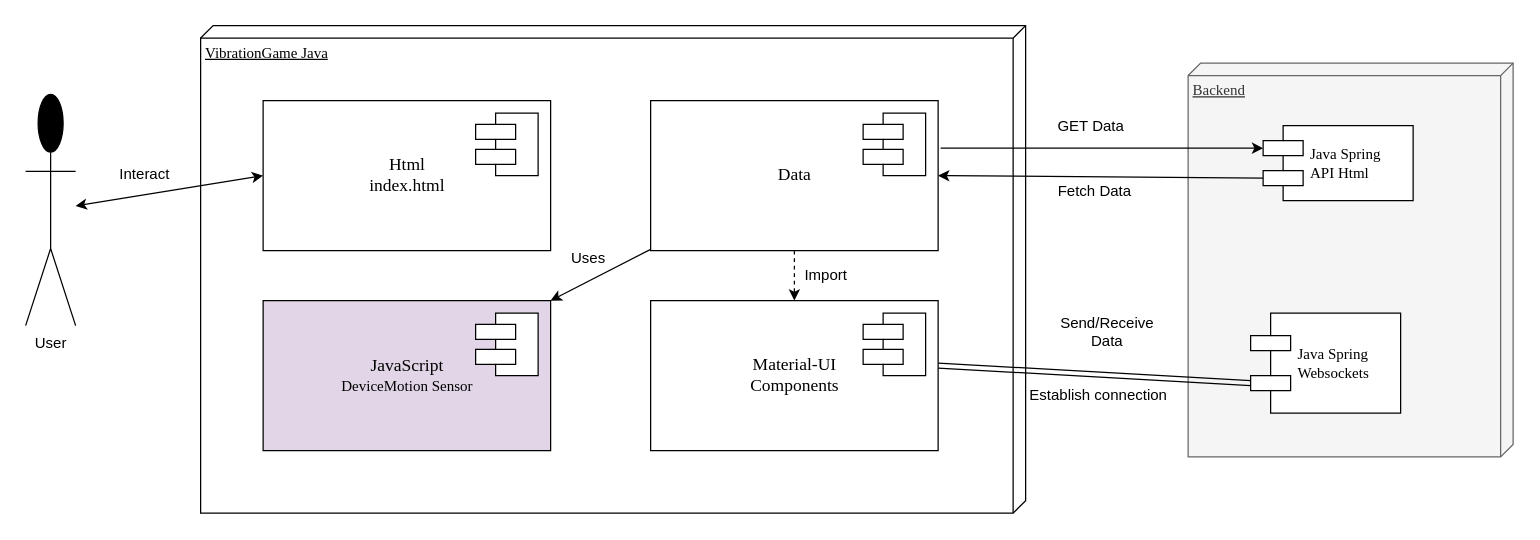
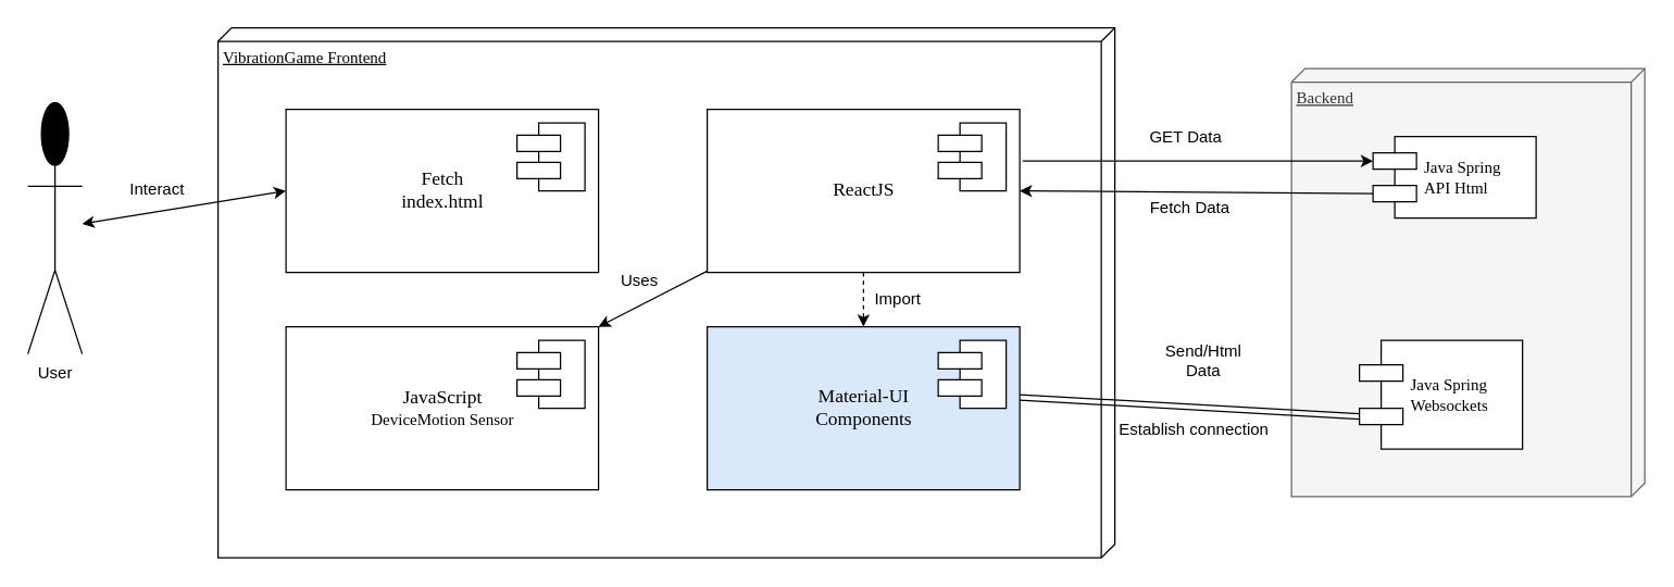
- <mxCell id="2" value="VibrationGame Java" style="verticalAlign=top;align=left;spacingTop=8;spacingLeft=2;spacingRight=12;shape=cube;size=10;direction=south;fontStyle=4;html=1;rounded=0;shadow=0;comic=0;labelBackgroundColor=none;strokeWidth=1;fontFamily=Verdana;fontSize=12" parent="1" vertex="1"><mxGeometry x="160" y="20" width="660" height="390" as="geometry" /></mxCell>
+ <mxCell id="2" value="VibrationGame Frontend" style="verticalAlign=top;align=left;spacingTop=8;spacingLeft=2;spacingRight=12;shape=cube;size=10;direction=south;fontStyle=4;html=1;rounded=0;shadow=0;comic=0;labelBackgroundColor=none;strokeWidth=1;fontFamily=Verdana;fontSize=12" parent="1" vertex="1"><mxGeometry x="160" y="20" width="660" height="390" as="geometry" /></mxCell>
- <mxCell id="4" value="&lt;font style=&quot;font-size: 14px&quot;&gt;Html&lt;br&gt;index.html&lt;/font&gt;" style="html=1;rounded=0;shadow=0;comic=0;labelBackgroundColor=none;strokeWidth=1;fontFamily=Verdana;fontSize=12;align=center;" parent="1" vertex="1"><mxGeometry x="210" y="80" width="230" height="120" as="geometry" /></mxCell>
+ <mxCell id="4" value="&lt;font style=&quot;font-size: 14px&quot;&gt;Fetch&lt;br&gt;index.html&lt;/font&gt;" style="html=1;rounded=0;shadow=0;comic=0;labelBackgroundColor=none;strokeWidth=1;fontFamily=Verdana;fontSize=12;align=center;" parent="1" vertex="1"><mxGeometry x="210" y="80" width="230" height="120" as="geometry" /></mxCell>
- <mxCell id="15" value="&lt;span style=&quot;font-size: 14px&quot;&gt;Data&lt;/span&gt;" style="html=1;rounded=0;shadow=0;comic=0;labelBackgroundColor=none;strokeWidth=1;fontFamily=Verdana;fontSize=12;align=center;" parent="1" vertex="1"><mxGeometry x="520" y="80" width="230" height="120" as="geometry" /></mxCell>
+ <mxCell id="15" value="&lt;span style=&quot;font-size: 14px&quot;&gt;ReactJS&lt;/span&gt;" style="html=1;rounded=0;shadow=0;comic=0;labelBackgroundColor=none;strokeWidth=1;fontFamily=Verdana;fontSize=12;align=center;" parent="1" vertex="1"><mxGeometry x="520" y="80" width="230" height="120" as="geometry" /></mxCell>
- <mxCell id="26" value="Send/Receive&lt;br&gt;Data" style="text;html=1;align=center;verticalAlign=middle;resizable=0;points=[];autosize=1;strokeColor=none;fontSize=12;" parent="1" vertex="1"><mxGeometry x="840" y="250" width="90" height="30" as="geometry" /></mxCell>
+ <mxCell id="26" value="Send/Html&lt;br&gt;Data" style="text;html=1;align=center;verticalAlign=middle;resizable=0;points=[];autosize=1;strokeColor=none;fontSize=12;" parent="1" vertex="1"><mxGeometry x="840" y="250" width="90" height="30" as="geometry" /></mxCell>
- <mxCell id="10" value="&lt;span style=&quot;font-size: 14px&quot;&gt;JavaScript&lt;br&gt;&lt;/span&gt;DeviceMotion Sensor" style="html=1;rounded=0;shadow=0;comic=0;labelBackgroundColor=none;strokeWidth=1;fontFamily=Verdana;fontSize=12;align=center;fillColor=#e1d5e7;" parent="1" vertex="1"><mxGeometry x="210" y="240" width="230" height="120" as="geometry" /></mxCell>
+ <mxCell id="10" value="&lt;span style=&quot;font-size: 14px&quot;&gt;JavaScript&lt;br&gt;&lt;/span&gt;DeviceMotion Sensor" style="html=1;rounded=0;shadow=0;comic=0;labelBackgroundColor=none;strokeWidth=1;fontFamily=Verdana;fontSize=12;align=center;" parent="1" vertex="1"><mxGeometry x="210" y="240" width="230" height="120" as="geometry" /></mxCell>
- <mxCell id="21" value="&lt;span style=&quot;font-size: 14px&quot;&gt;Material-UI&lt;br&gt;Components&lt;br&gt;&lt;/span&gt;" style="html=1;rounded=0;shadow=0;comic=0;labelBackgroundColor=none;strokeWidth=1;fontFamily=Verdana;fontSize=12;align=center;" parent="1" vertex="1"><mxGeometry x="520" y="240" width="230" height="120" as="geometry" /></mxCell>
+ <mxCell id="21" value="&lt;span style=&quot;font-size: 14px&quot;&gt;Material-UI&lt;br&gt;Components&lt;br&gt;&lt;/span&gt;" style="html=1;rounded=0;shadow=0;comic=0;labelBackgroundColor=none;strokeWidth=1;fontFamily=Verdana;fontSize=12;align=center;fillColor=#dae8fc;" parent="1" vertex="1"><mxGeometry x="520" y="240" width="230" height="120" as="geometry" /></mxCell>
